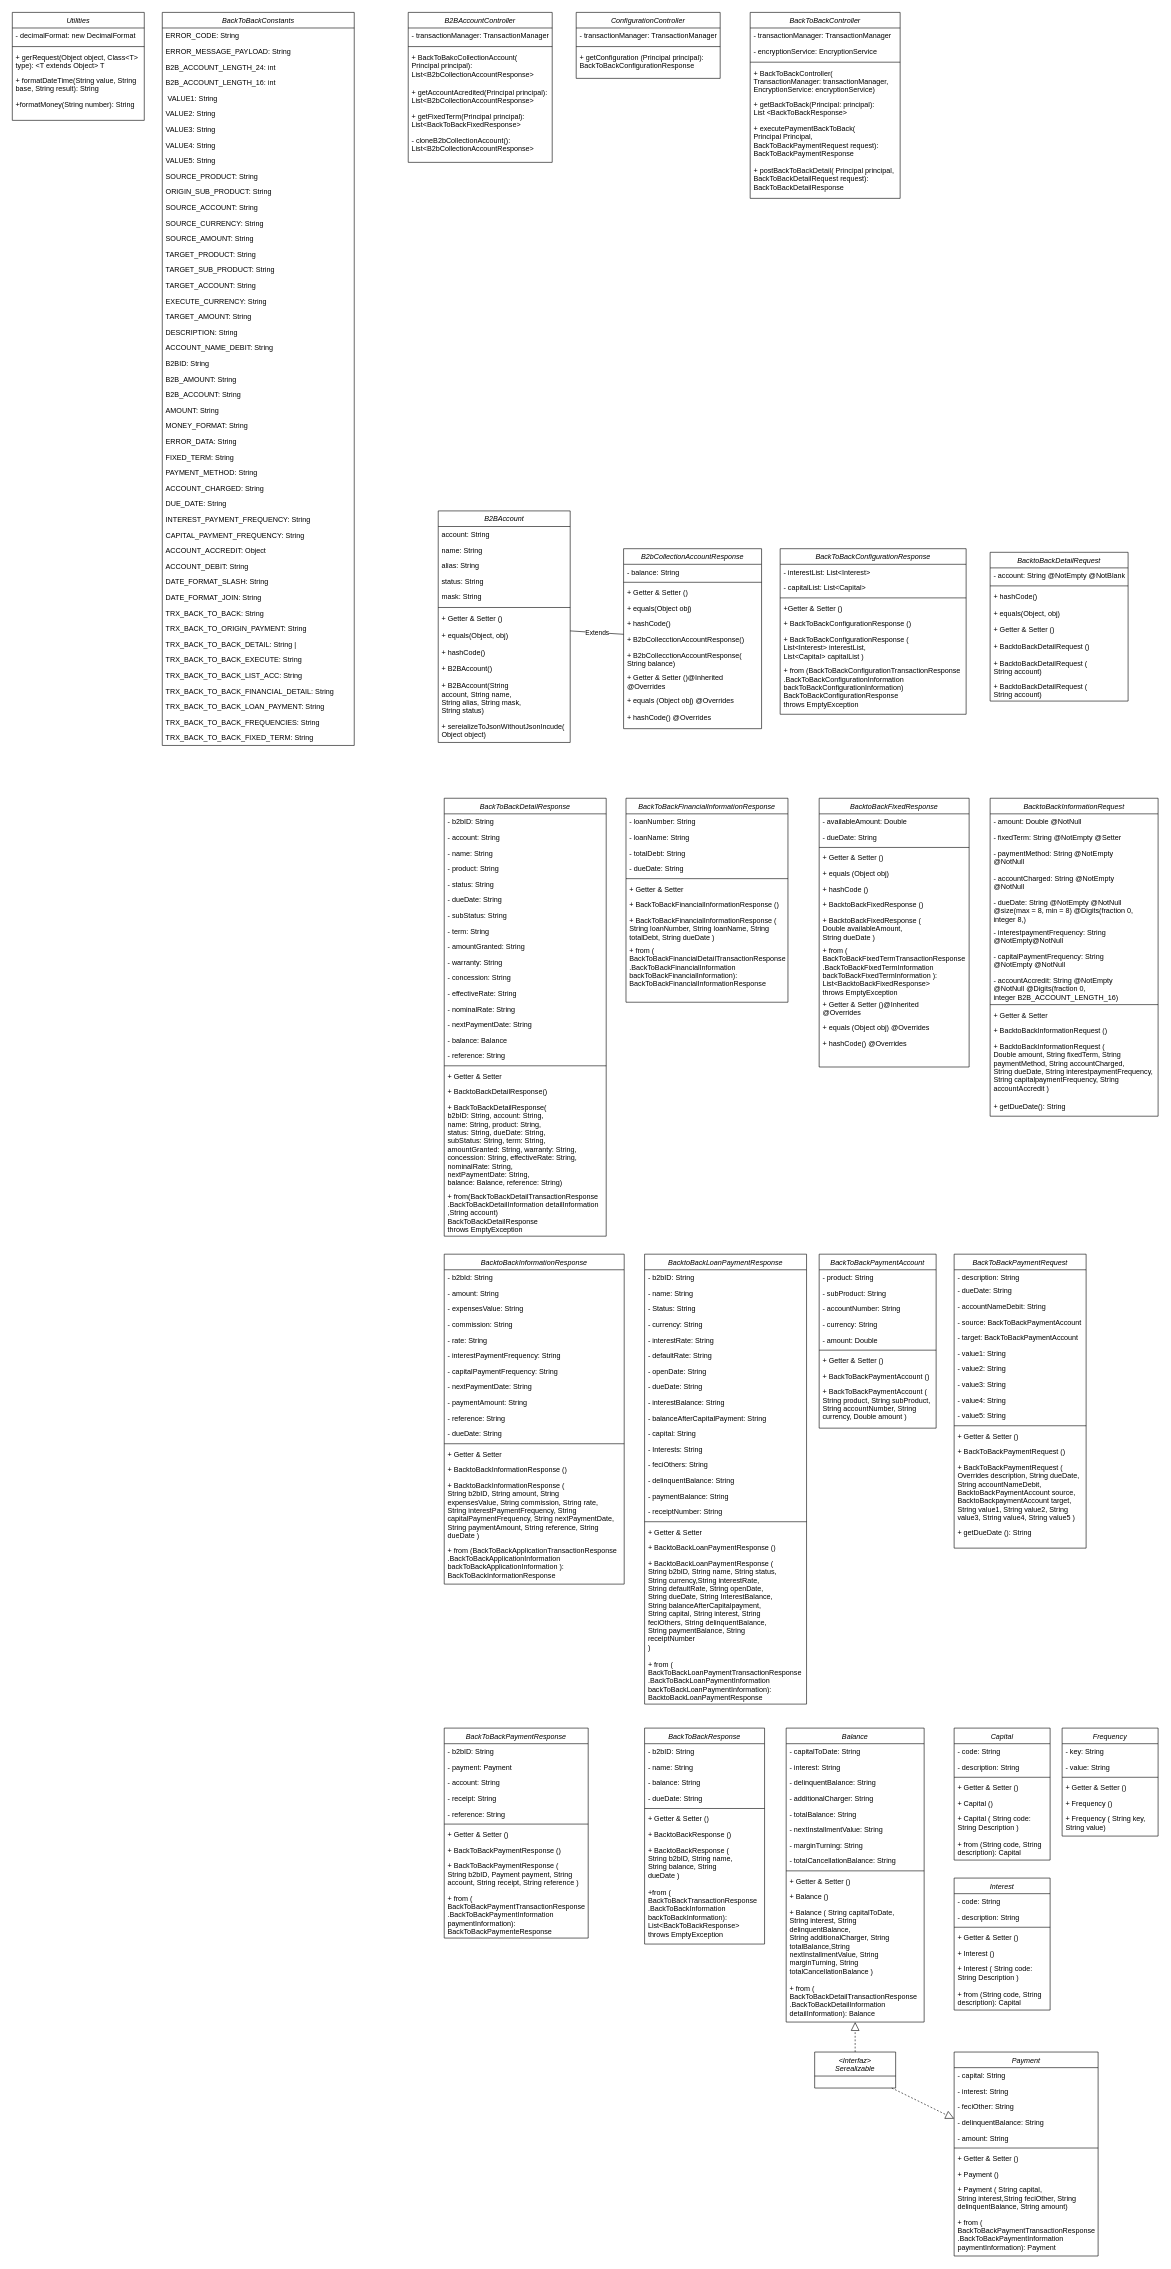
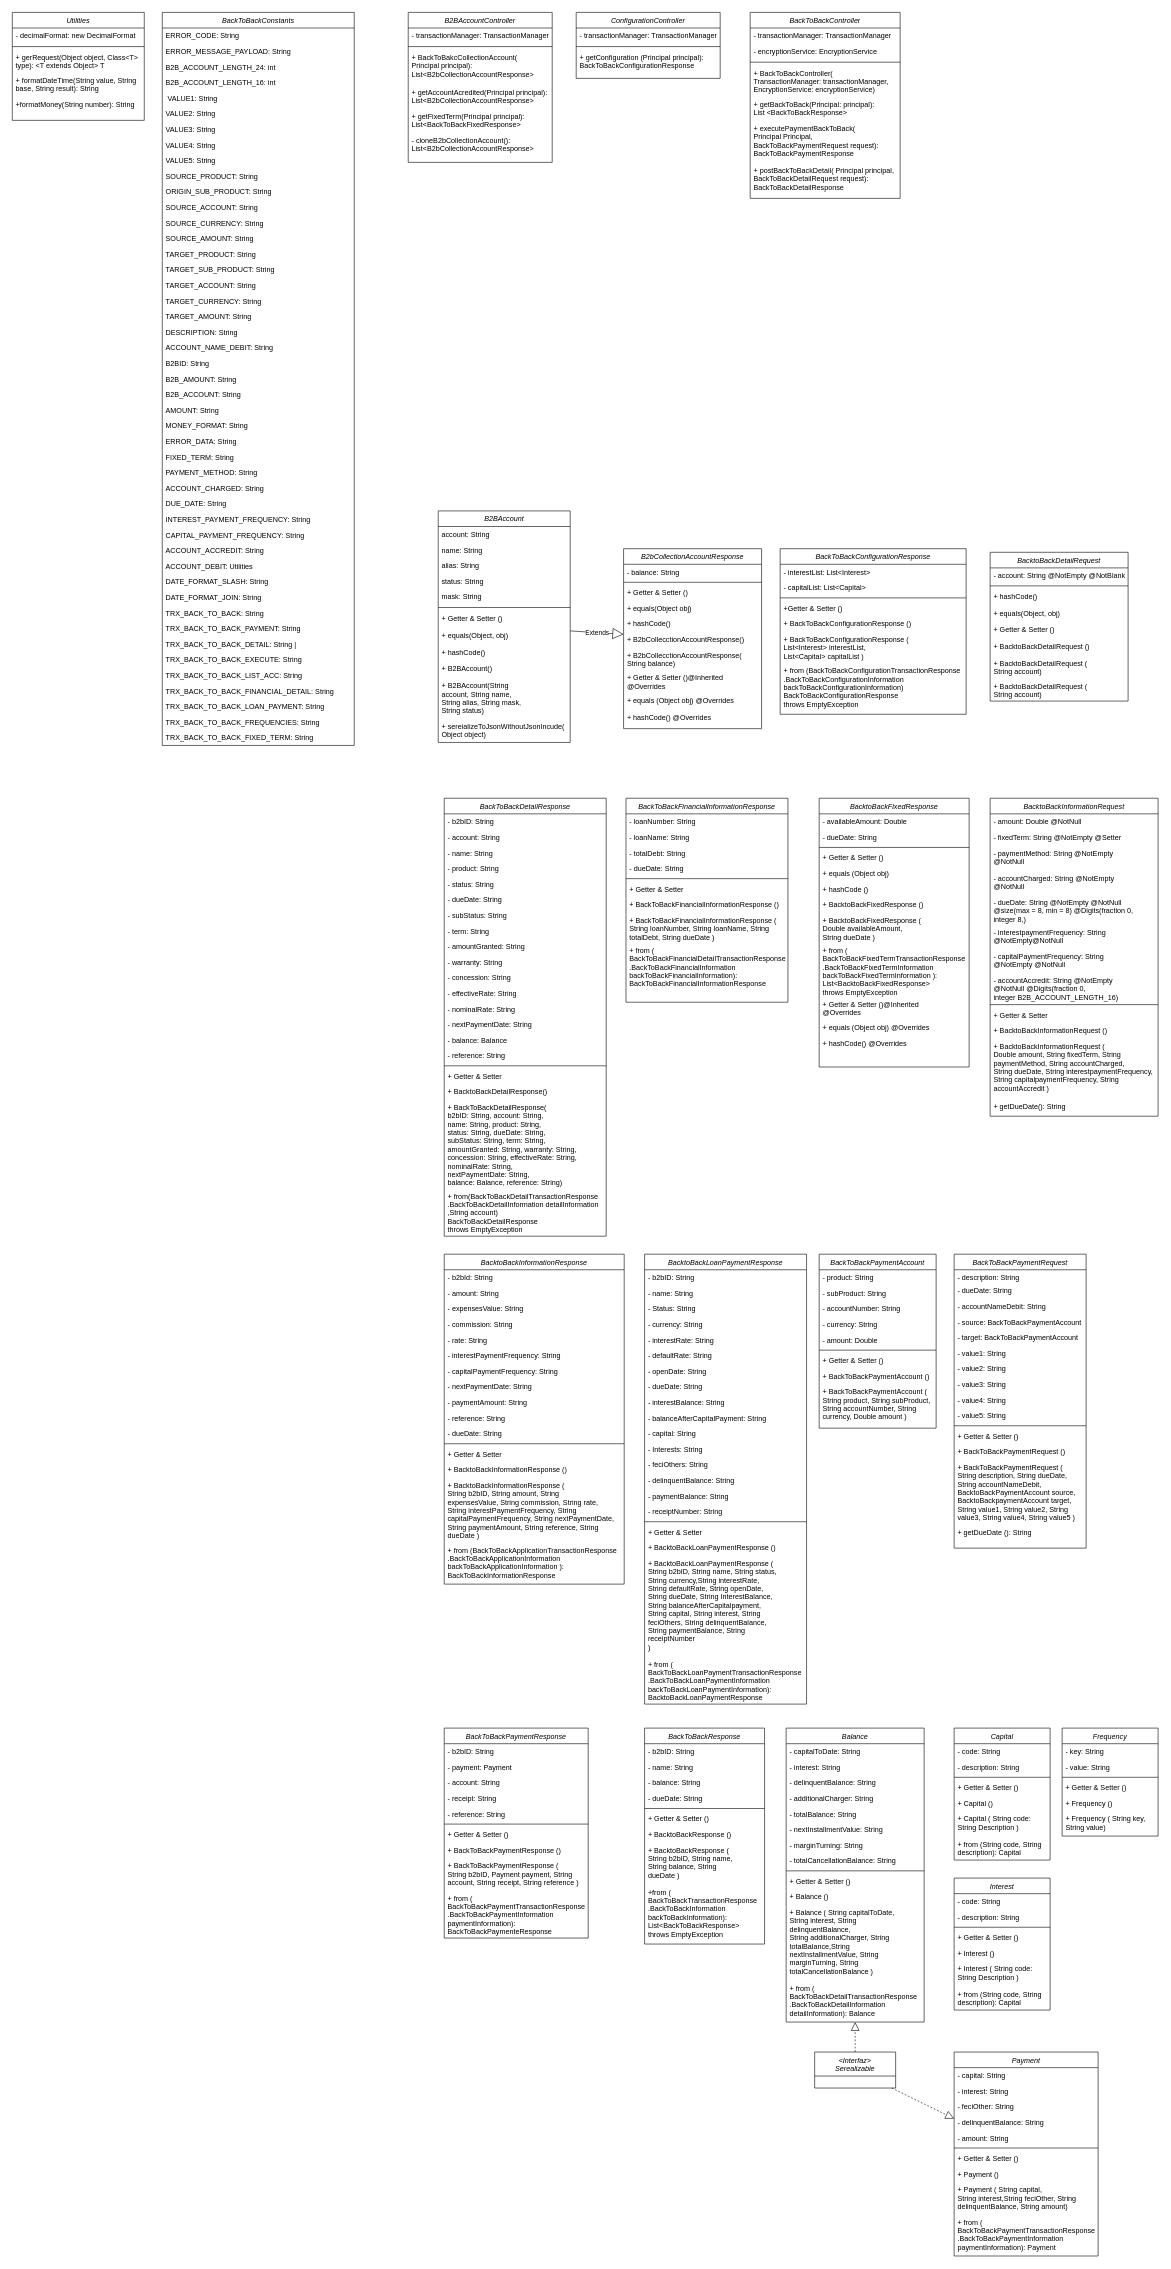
- <mxCell id="276" value="EXECUTE_CURRENCY: String" style="text;align=left;verticalAlign=top;spacingLeft=4;spacingRight=4;overflow=hidden;rotatable=0;points=[[0,0.5],[1,0.5]];portConstraint=eastwest;rounded=0;shadow=0;html=0;" vertex="1" parent="258"><mxGeometry y="468" width="320" height="26" as="geometry" /></mxCell>
+ <mxCell id="276" value="TARGET_CURRENCY: String" style="text;align=left;verticalAlign=top;spacingLeft=4;spacingRight=4;overflow=hidden;rotatable=0;points=[[0,0.5],[1,0.5]];portConstraint=eastwest;rounded=0;shadow=0;html=0;" vertex="1" parent="258"><mxGeometry y="468" width="320" height="26" as="geometry" /></mxCell>
- <mxCell id="292" value="ACCOUNT_ACCREDIT: Object" style="text;align=left;verticalAlign=top;spacingLeft=4;spacingRight=4;overflow=hidden;rotatable=0;points=[[0,0.5],[1,0.5]];portConstraint=eastwest;rounded=0;shadow=0;html=0;" vertex="1" parent="258"><mxGeometry y="884" width="320" height="26" as="geometry" /></mxCell>
+ <mxCell id="292" value="ACCOUNT_ACCREDIT: String" style="text;align=left;verticalAlign=top;spacingLeft=4;spacingRight=4;overflow=hidden;rotatable=0;points=[[0,0.5],[1,0.5]];portConstraint=eastwest;rounded=0;shadow=0;html=0;" vertex="1" parent="258"><mxGeometry y="884" width="320" height="26" as="geometry" /></mxCell>
- <mxCell id="293" value="ACCOUNT_DEBIT: String" style="text;align=left;verticalAlign=top;spacingLeft=4;spacingRight=4;overflow=hidden;rotatable=0;points=[[0,0.5],[1,0.5]];portConstraint=eastwest;rounded=0;shadow=0;html=0;" vertex="1" parent="258"><mxGeometry y="910" width="320" height="26" as="geometry" /></mxCell>
+ <mxCell id="293" value="ACCOUNT_DEBIT: Utilities" style="text;align=left;verticalAlign=top;spacingLeft=4;spacingRight=4;overflow=hidden;rotatable=0;points=[[0,0.5],[1,0.5]];portConstraint=eastwest;rounded=0;shadow=0;html=0;" vertex="1" parent="258"><mxGeometry y="910" width="320" height="26" as="geometry" /></mxCell>
- <mxCell id="297" value="TRX_BACK_TO_ORIGIN_PAYMENT: String" style="text;align=left;verticalAlign=top;spacingLeft=4;spacingRight=4;overflow=hidden;rotatable=0;points=[[0,0.5],[1,0.5]];portConstraint=eastwest;rounded=0;shadow=0;html=0;" vertex="1" parent="258"><mxGeometry y="1014" width="320" height="26" as="geometry" /></mxCell>
+ <mxCell id="297" value="TRX_BACK_TO_BACK_PAYMENT: String" style="text;align=left;verticalAlign=top;spacingLeft=4;spacingRight=4;overflow=hidden;rotatable=0;points=[[0,0.5],[1,0.5]];portConstraint=eastwest;rounded=0;shadow=0;html=0;" vertex="1" parent="258"><mxGeometry y="1014" width="320" height="26" as="geometry" /></mxCell>
- <mxCell id="210" value="Extends" style="endArrow=none;endSize=16;endFill=0;html=1;rounded=0;" parent="1" source="2" target="15" edge="1"><mxGeometry width="160" relative="1" as="geometry"><mxPoint x="1000" y="940" as="sourcePoint" /><mxPoint x="1050" y="900" as="targetPoint" /></mxGeometry></mxCell>
+ <mxCell id="210" value="Extends" style="endArrow=block;endSize=16;endFill=0;html=1;rounded=0;" parent="1" source="2" target="15" edge="1"><mxGeometry width="160" relative="1" as="geometry"><mxPoint x="1000" y="940" as="sourcePoint" /><mxPoint x="1050" y="900" as="targetPoint" /></mxGeometry></mxCell>
- <mxCell id="198" value="+ BackToBackPaymentRequest (&#10;Overrides description, String dueDate, &#10;String accountNameDebit, &#10;BacktoBackPaymentAccount source,&#10;BacktoBackpaymentAccount target,&#10;String value1, String value2, String&#10;value3, String value4, String value5 )" style="text;align=left;verticalAlign=top;spacingLeft=4;spacingRight=4;overflow=hidden;rotatable=0;points=[[0,0.5],[1,0.5]];portConstraint=eastwest;rounded=0;" parent="184" vertex="1"><mxGeometry y="342" width="220" height="108" as="geometry" /></mxCell>
+ <mxCell id="198" value="+ BackToBackPaymentRequest (&#10;String description, String dueDate, &#10;String accountNameDebit, &#10;BacktoBackPaymentAccount source,&#10;BacktoBackpaymentAccount target,&#10;String value1, String value2, String&#10;value3, String value4, String value5 )" style="text;align=left;verticalAlign=top;spacingLeft=4;spacingRight=4;overflow=hidden;rotatable=0;points=[[0,0.5],[1,0.5]];portConstraint=eastwest;rounded=0;" parent="184" vertex="1"><mxGeometry y="342" width="220" height="108" as="geometry" /></mxCell>
